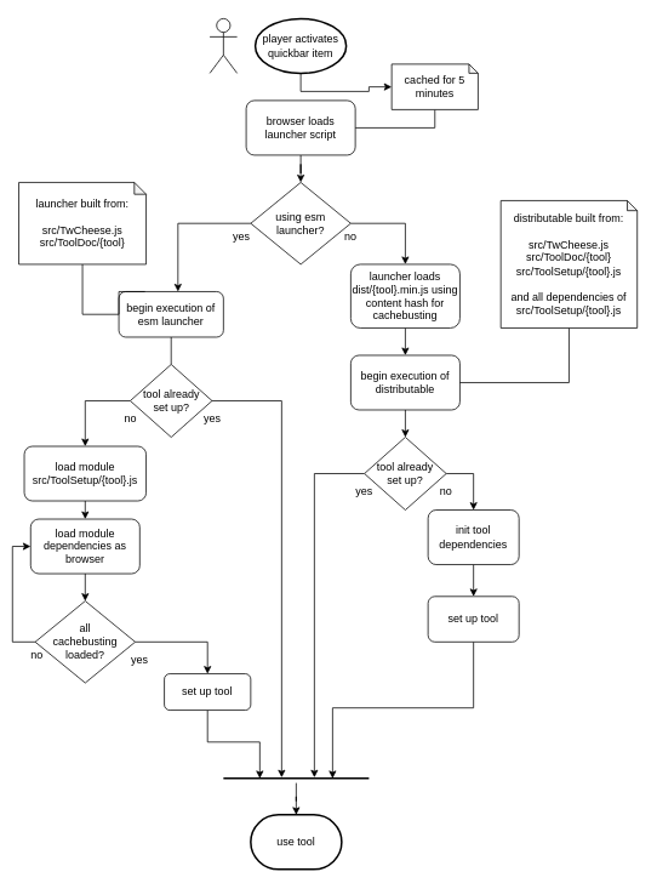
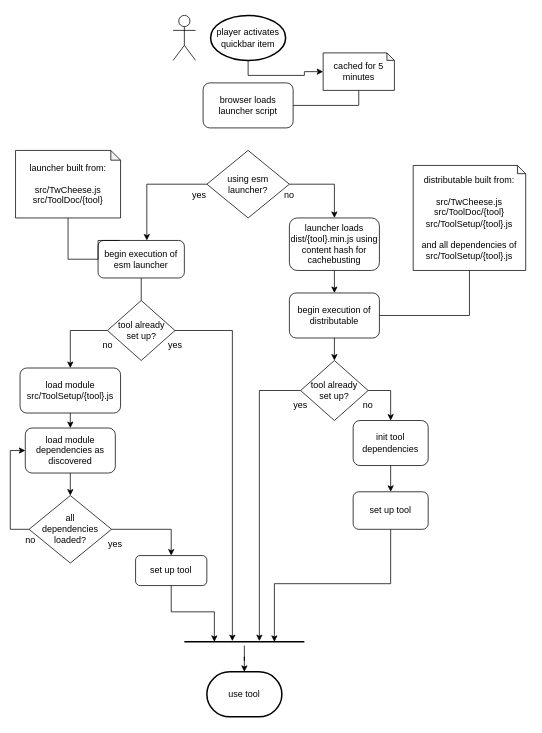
- <mxCell id="4" style="edgeStyle=orthogonalEdgeStyle;rounded=0;orthogonalLoop=1;jettySize=auto;html=1;exitX=0.5;exitY=1;exitDx=0;exitDy=0;" parent="1" source="6" target="9" edge="1"><mxGeometry relative="1" as="geometry" /></mxCell>
- <mxCell id="21" value="load module dependencies as browser" style="rounded=1;whiteSpace=wrap;html=1;" parent="1" vertex="1"><mxGeometry x="33" y="570" width="120" height="60" as="geometry" /></mxCell>
+ <mxCell id="21" value="load module dependencies as discovered" style="rounded=1;whiteSpace=wrap;html=1;" parent="1" vertex="1"><mxGeometry x="33" y="570" width="120" height="60" as="geometry" /></mxCell>
- <mxCell id="24" value="&lt;div&gt;all&lt;br&gt;&lt;/div&gt;&lt;div&gt;cachebusting loaded?&lt;/div&gt;" style="rhombus;whiteSpace=wrap;html=1;" parent="1" vertex="1"><mxGeometry x="38" y="660" width="110" height="90" as="geometry" /></mxCell>
+ <mxCell id="24" value="&lt;div&gt;all&lt;br&gt;&lt;/div&gt;&lt;div&gt;dependencies loaded?&lt;/div&gt;" style="rhombus;whiteSpace=wrap;html=1;" parent="1" vertex="1"><mxGeometry x="38" y="660" width="110" height="90" as="geometry" /></mxCell>
